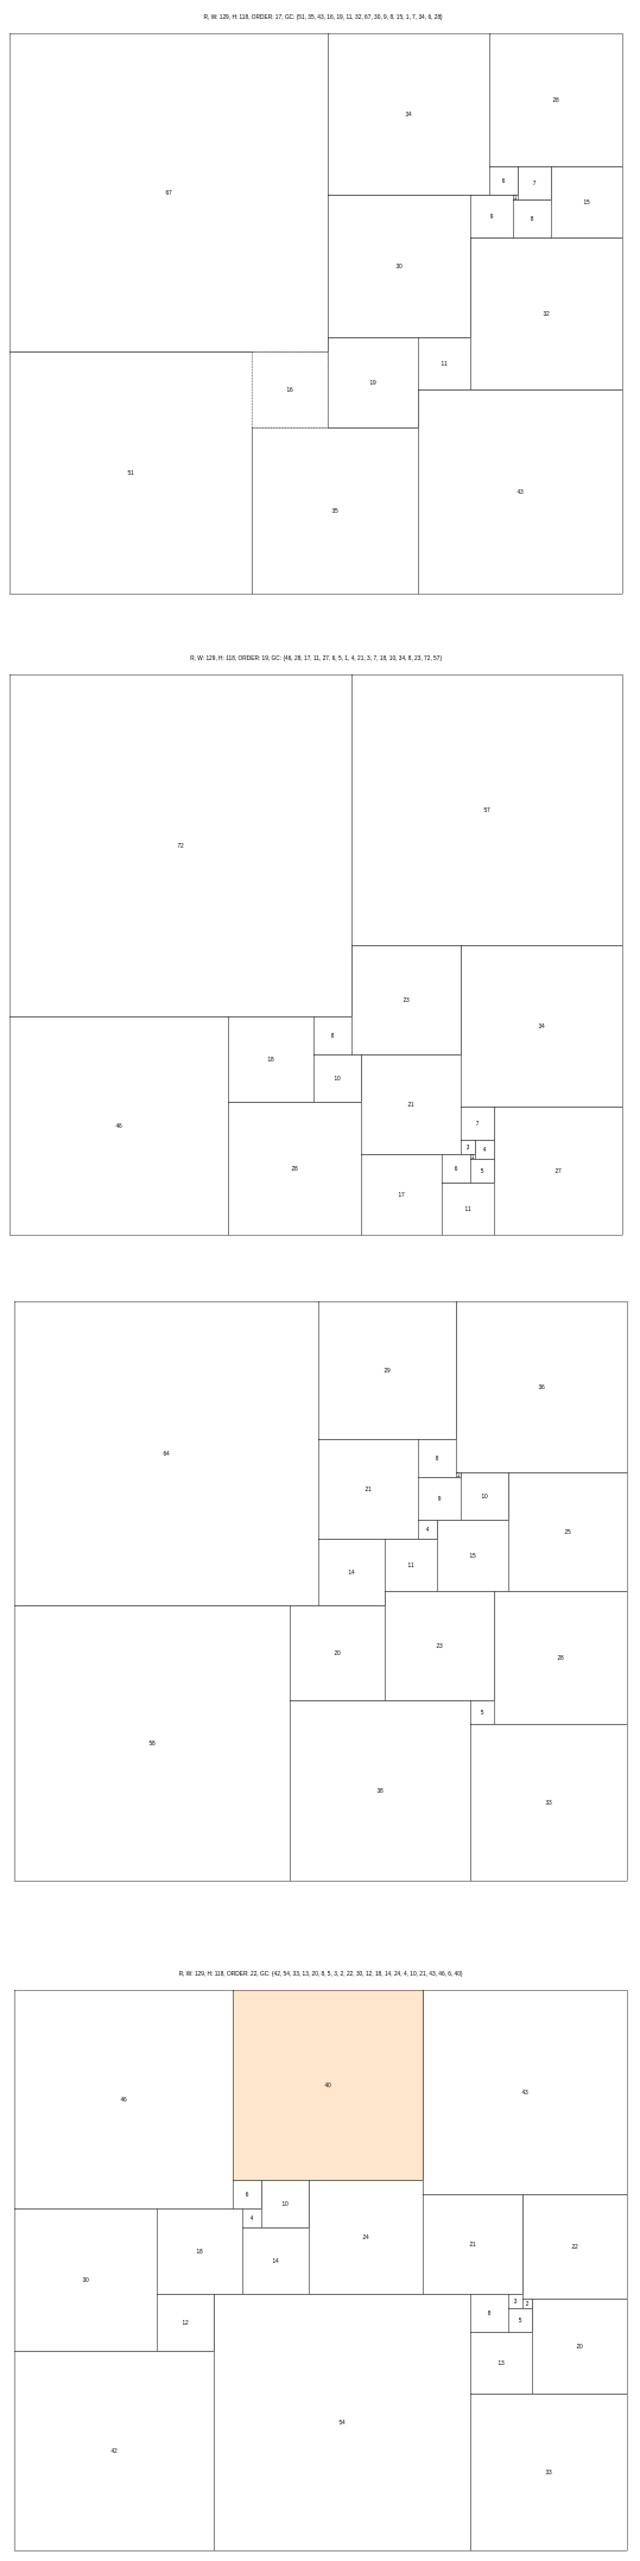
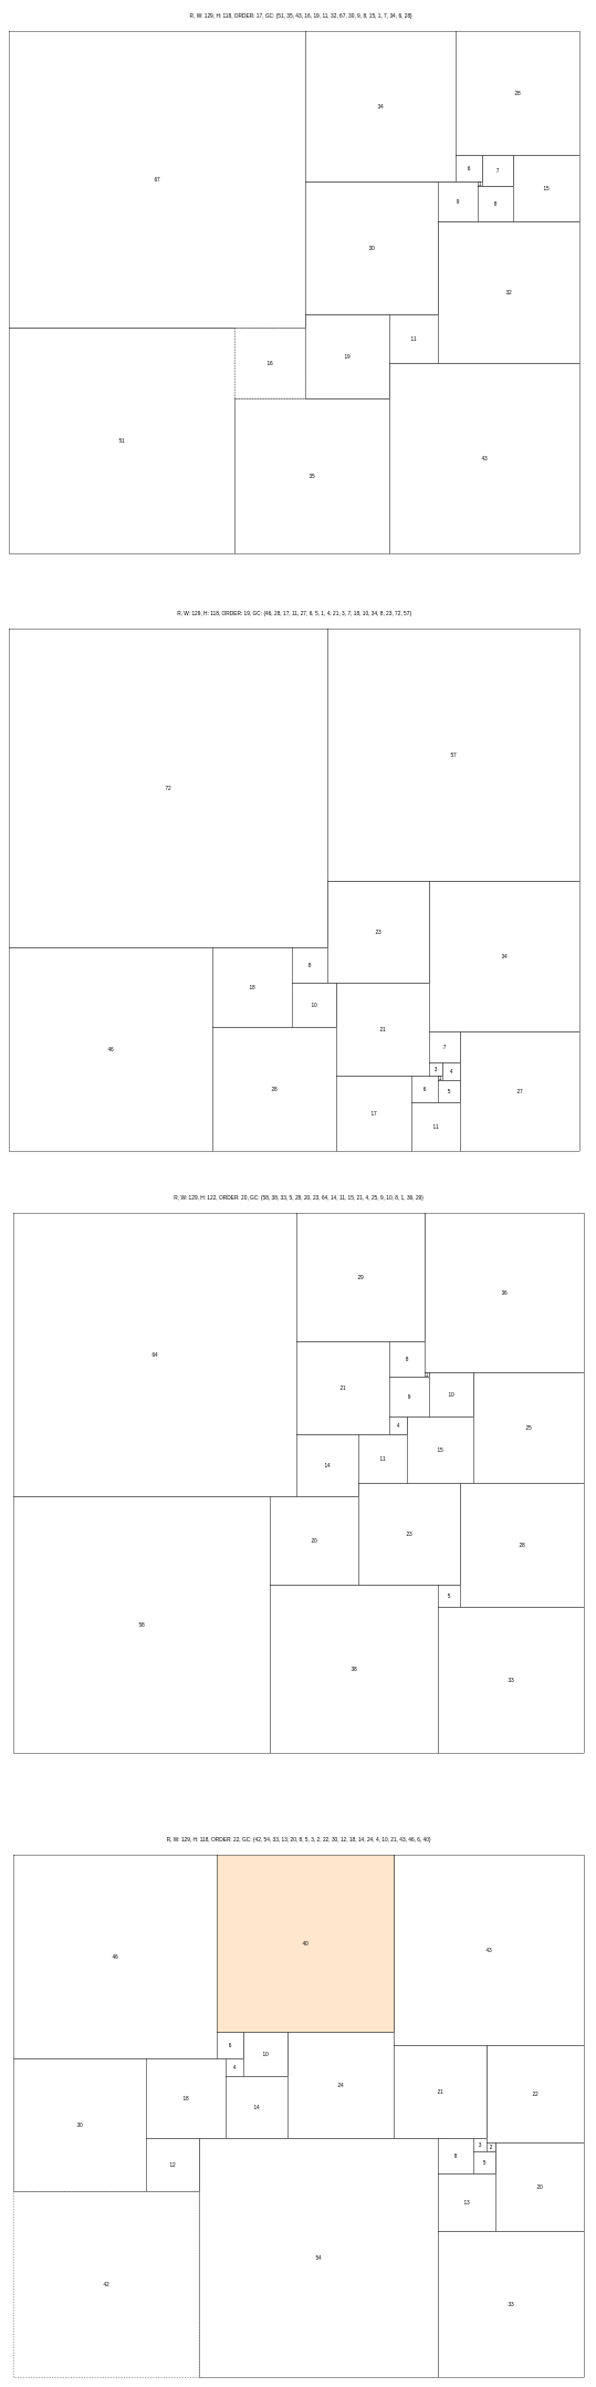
+ <mxCell id="4" value="R, W: 129, H: 122, ORDER: 20, GC: {58, 38, 33, 5, 28, 20, 23, 64, 14, 11, 15, 21, 4, 25, 9, 10, 8, 1, 36, 29} " style="text;html=1;strokeColor=none;fillColor=none;align=center;verticalAlign=middle;whiteSpace=wrap;rounded=0;flipV=1;" parent="1" vertex="1"><mxGeometry x="30" y="2690" width="1290" height="30" as="geometry" /></mxCell>
- <mxCell id="66" value="42" style="rounded=0;whiteSpace=wrap;html=1;" parent="65" vertex="1"><mxGeometry y="760" width="420" height="420" as="geometry" /></mxCell>
+ <mxCell id="66" value="42" style="rounded=0;whiteSpace=wrap;html=1;dashed=1;" parent="65" vertex="1"><mxGeometry y="760" width="420" height="420" as="geometry" /></mxCell>
